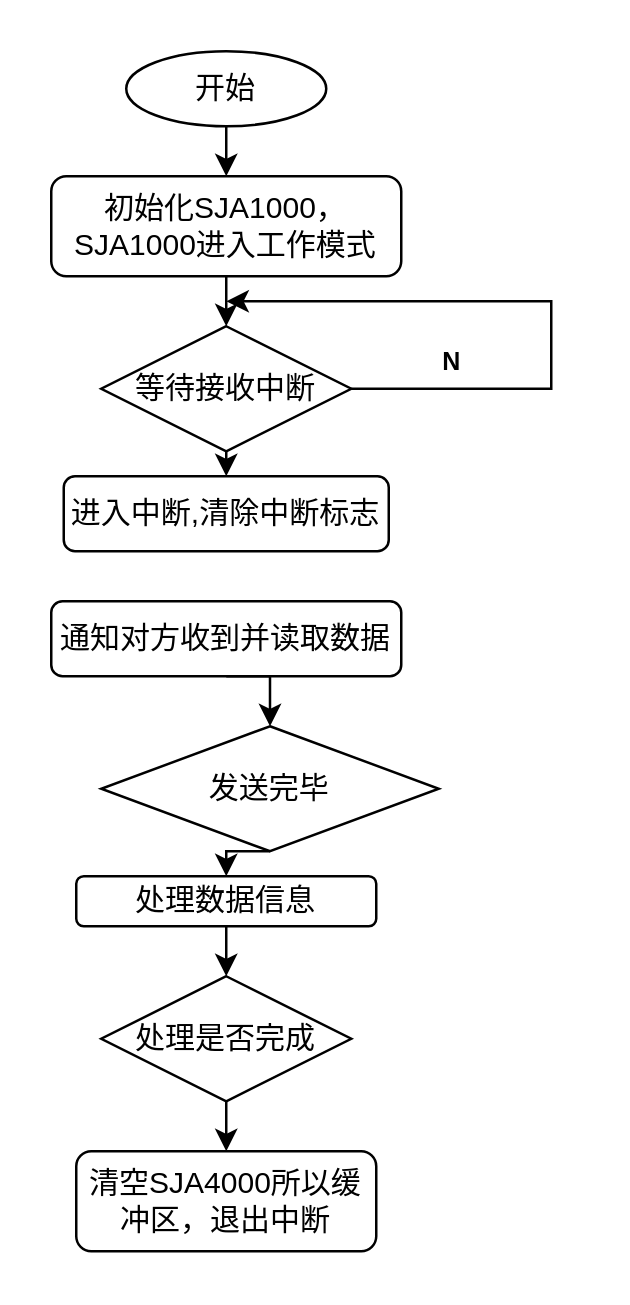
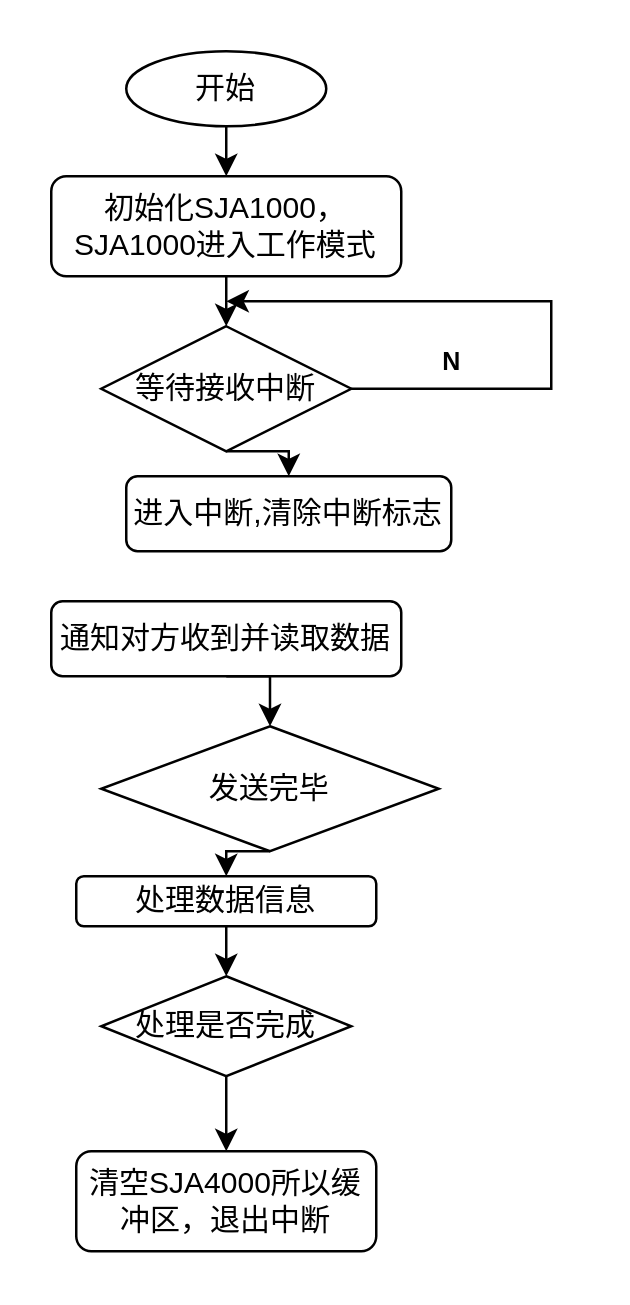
- <mxCell id="9" value="进入中断,清除中断标志" style="rounded=1;whiteSpace=wrap;html=1;" vertex="1" parent="1"><mxGeometry x="25" y="190" width="130" height="30" as="geometry" /></mxCell>
+ <mxCell id="9" value="进入中断,清除中断标志" style="rounded=1;whiteSpace=wrap;html=1;" vertex="1" parent="1"><mxGeometry x="50" y="190" width="130" height="30" as="geometry" /></mxCell>
- <mxCell id="17" value="处理是否完成" style="rhombus;whiteSpace=wrap;html=1;" vertex="1" parent="1"><mxGeometry x="40" y="390" width="100" height="50" as="geometry" /></mxCell>
+ <mxCell id="17" value="处理是否完成" style="rhombus;whiteSpace=wrap;html=1;" vertex="1" parent="1"><mxGeometry x="40" y="390" width="100" height="40" as="geometry" /></mxCell>
